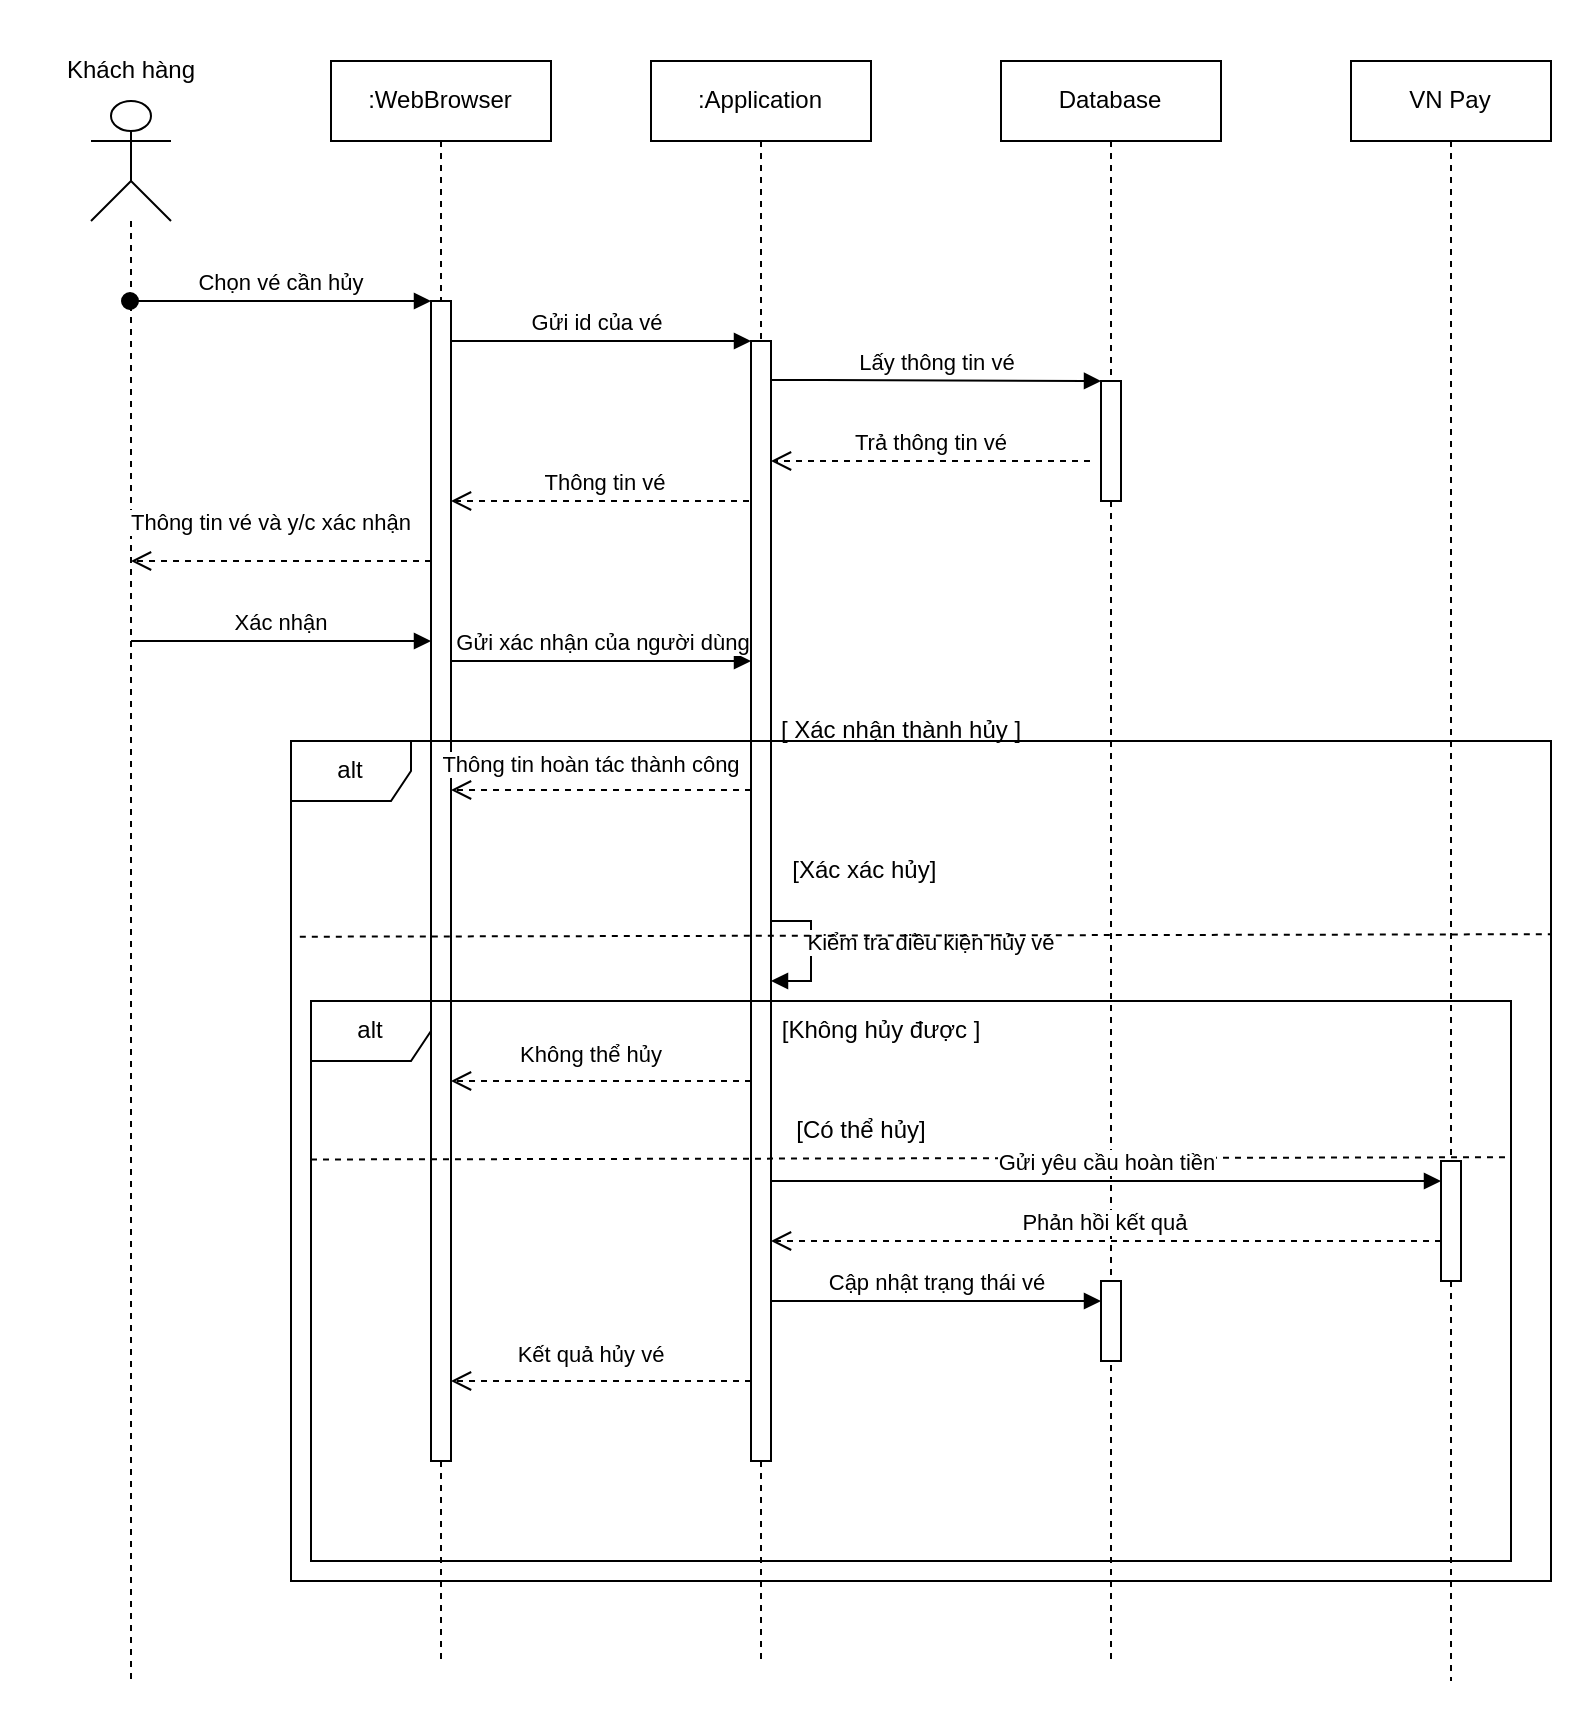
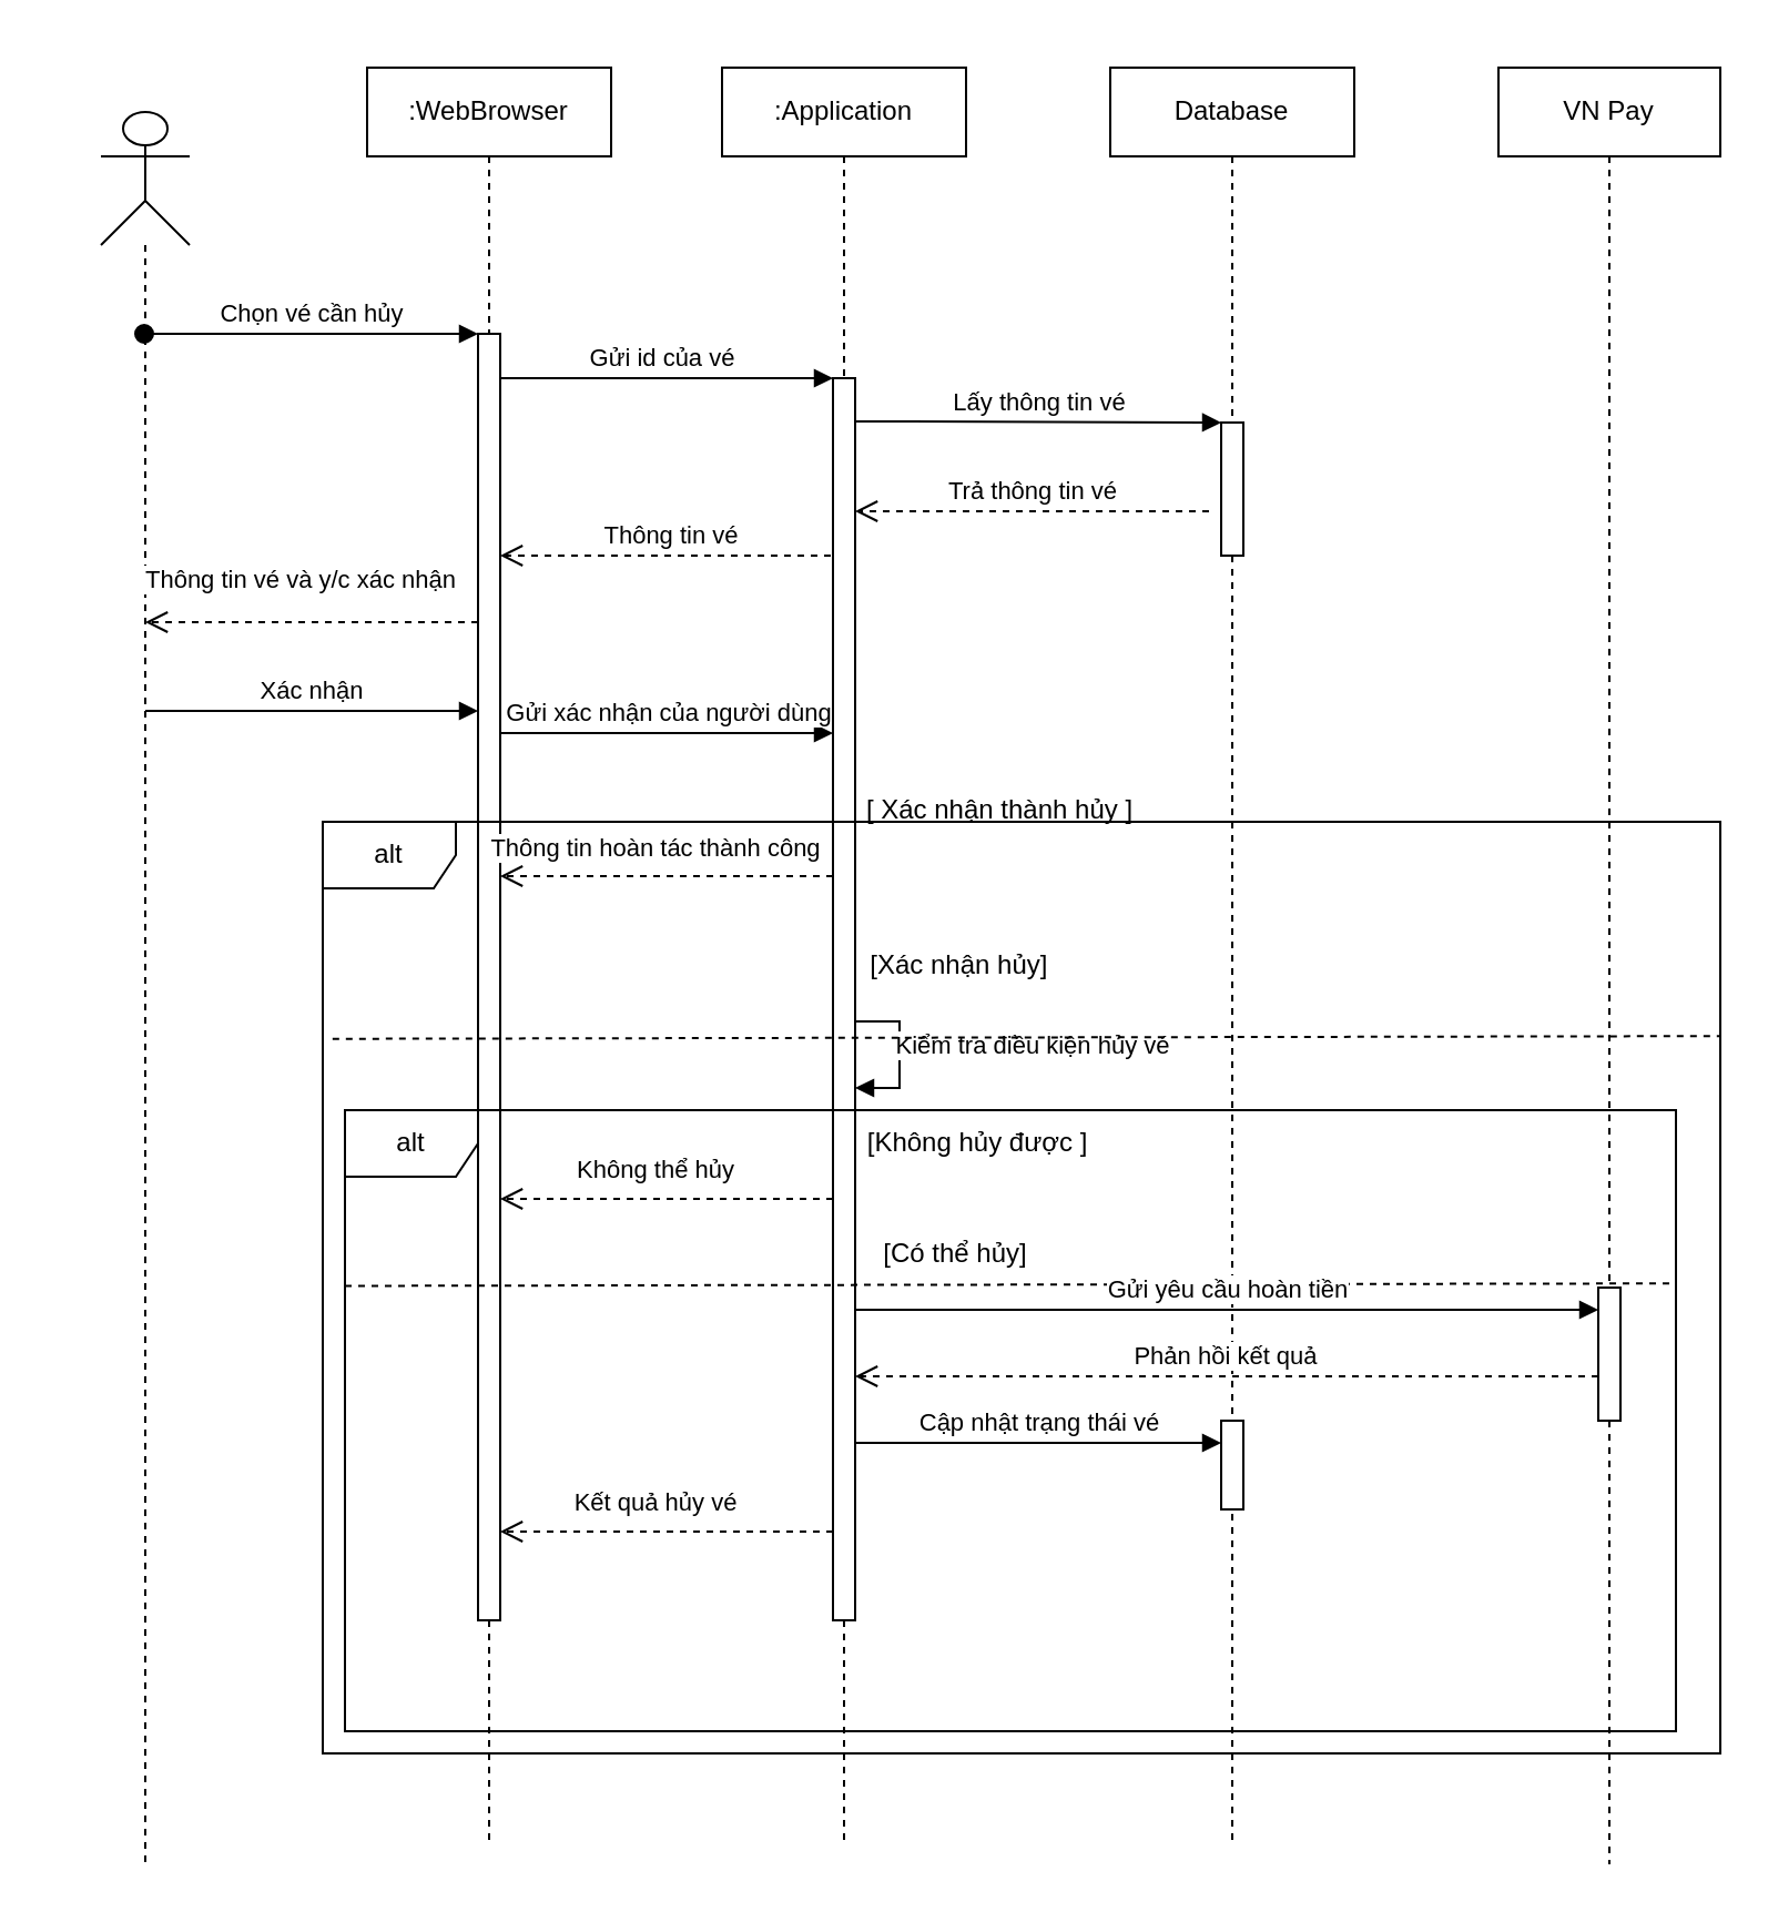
- <mxCell id="10" value="Khách hàng" style="text;html=1;align=center;verticalAlign=middle;resizable=0;points=[];autosize=1;strokeColor=none;fillColor=none;" parent="1" vertex="1"><mxGeometry x="20" y="20" width="90" height="30" as="geometry" /></mxCell>
- <mxCell id="23" value="&amp;nbsp;[Xác xác hủy]" style="text;html=1;align=center;verticalAlign=middle;resizable=0;points=[];autosize=1;strokeColor=none;fillColor=none;" vertex="1" parent="1"><mxGeometry x="375" y="420" width="110" height="30" as="geometry" /></mxCell>
+ <mxCell id="23" value="&amp;nbsp;[Xác nhận hủy]" style="text;html=1;align=center;verticalAlign=middle;resizable=0;points=[];autosize=1;strokeColor=none;fillColor=none;" vertex="1" parent="1"><mxGeometry x="375" y="420" width="110" height="30" as="geometry" /></mxCell>
